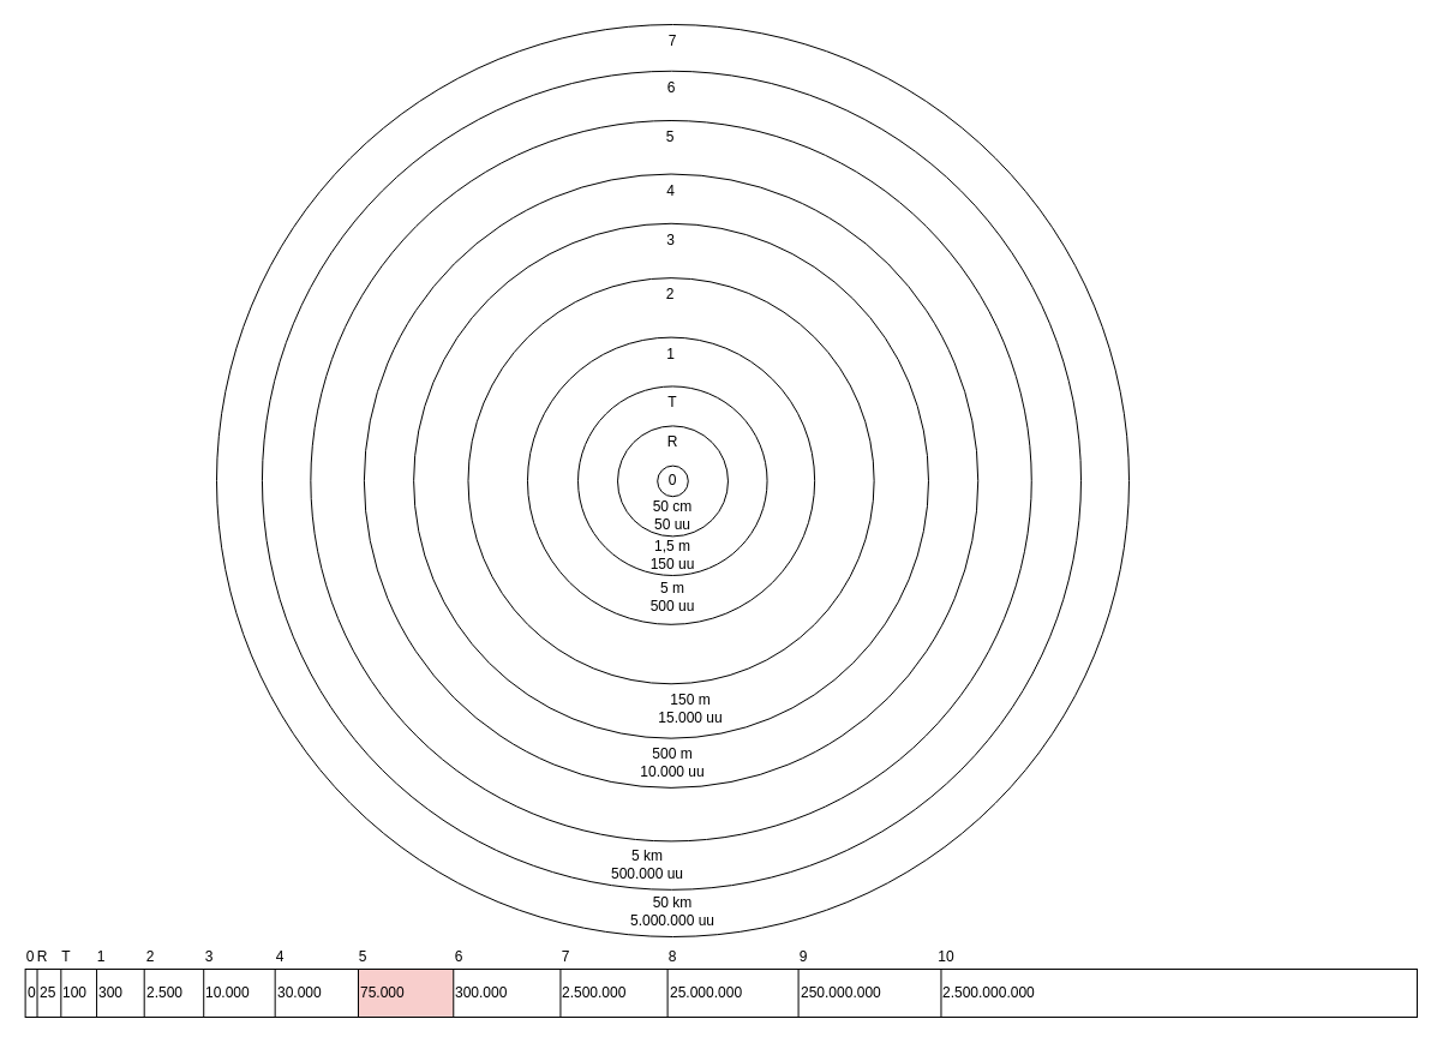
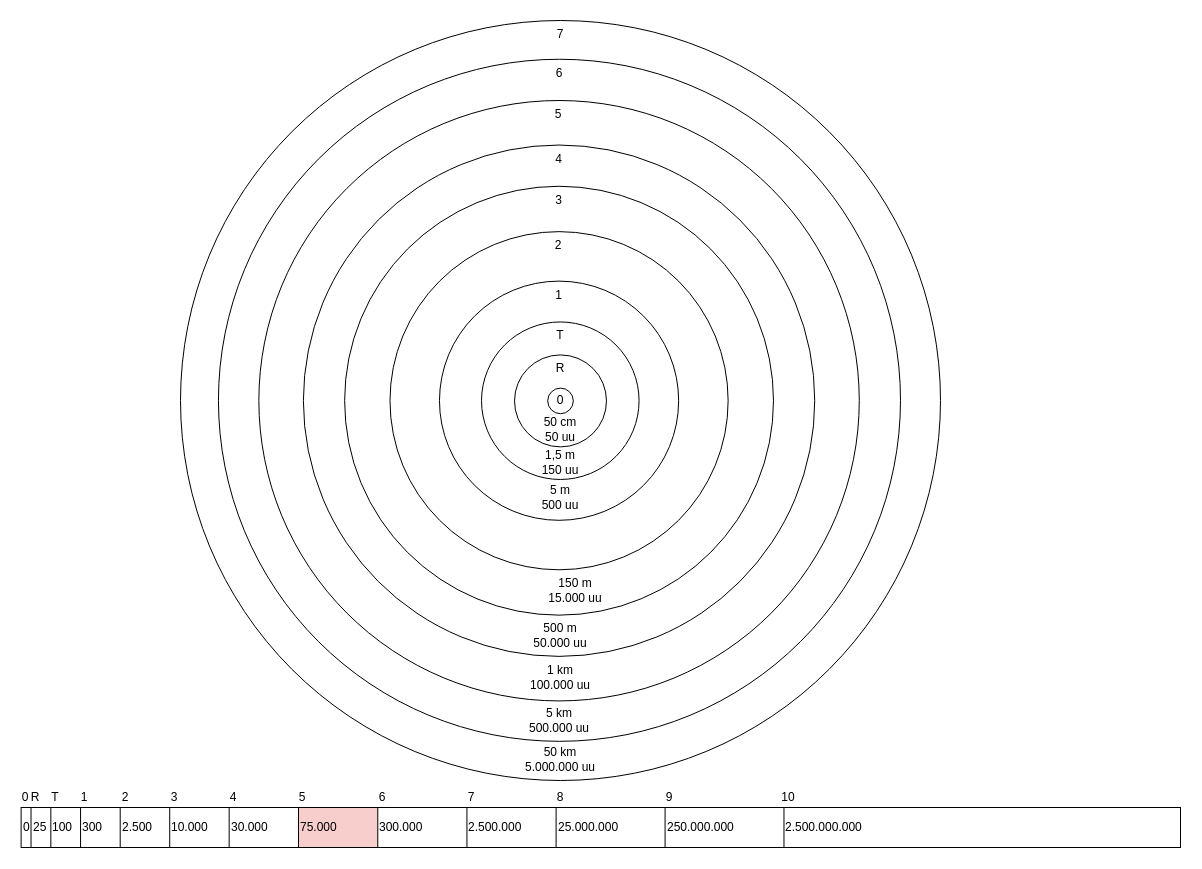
- <mxCell id="15" value="&lt;div&gt;500 m&lt;/div&gt;10.000 uu" style="text;html=1;align=center;verticalAlign=middle;whiteSpace=wrap;rounded=0;container=0;" vertex="1" parent="2"><mxGeometry x="342.68" y="602.134" width="74.227" height="24.742" as="geometry" /></mxCell>
+ <mxCell id="15" value="&lt;div&gt;500 m&lt;/div&gt;50.000 uu" style="text;html=1;align=center;verticalAlign=middle;whiteSpace=wrap;rounded=0;container=0;" vertex="1" parent="2"><mxGeometry x="342.68" y="602.134" width="74.227" height="24.742" as="geometry" /></mxCell>
+ <mxCell id="14" value="&lt;div&gt;1 km&lt;/div&gt;100.000 uu" style="text;html=1;align=center;verticalAlign=middle;whiteSpace=wrap;rounded=0;container=0;" vertex="1" parent="2"><mxGeometry x="342.68" y="644.67" width="74.227" height="24.742" as="geometry" /></mxCell>
- <mxCell id="13" value="&lt;div&gt;5 km&lt;/div&gt;500.000 uu" style="text;html=1;align=center;verticalAlign=middle;whiteSpace=wrap;rounded=0;container=0;" vertex="1" parent="2"><mxGeometry x="322.268" y="688.082" width="74.227" height="24.742" as="geometry" /></mxCell>
+ <mxCell id="13" value="&lt;div&gt;5 km&lt;/div&gt;500.000 uu" style="text;html=1;align=center;verticalAlign=middle;whiteSpace=wrap;rounded=0;container=0;" vertex="1" parent="2"><mxGeometry x="342.268" y="688.082" width="74.227" height="24.742" as="geometry" /></mxCell>
